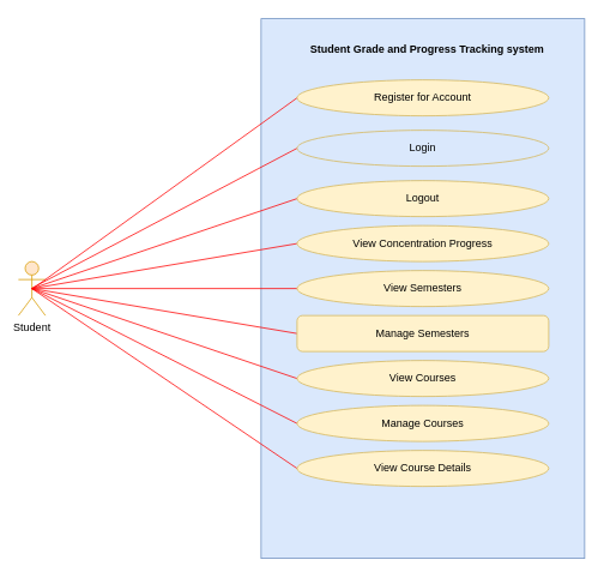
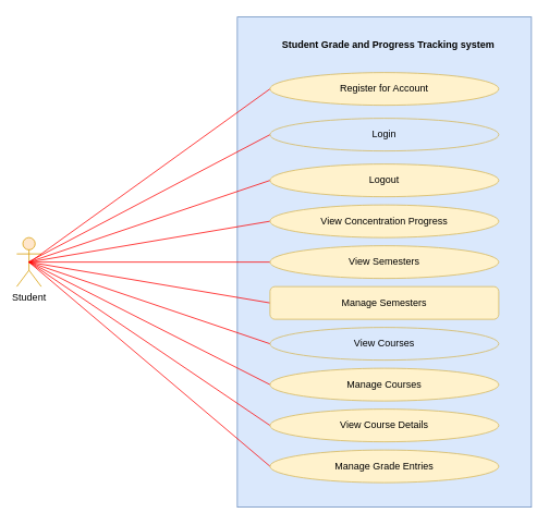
- <mxCell id="18" value="View Courses" style="ellipse;whiteSpace=wrap;html=1;fillColor=#fff2cc;strokeColor=#d6b656;" parent="1" vertex="1"><mxGeometry x="330" y="400" width="280" height="40" as="geometry" /></mxCell>
+ <mxCell id="18" value="View Courses" style="ellipse;whiteSpace=wrap;html=1;fillColor=#dae8fc;strokeColor=#d6b656;" parent="1" vertex="1"><mxGeometry x="330" y="400" width="280" height="40" as="geometry" /></mxCell>
+ <mxCell id="14" value="" style="endArrow=none;html=1;exitX=0.5;exitY=0.5;exitDx=0;exitDy=0;exitPerimeter=0;entryX=0;entryY=0.5;entryDx=0;entryDy=0;fillColor=#f8cecc;strokeColor=#FF0000;" parent="1" source="3" target="21" edge="1"><mxGeometry width="50" height="50" relative="1" as="geometry"><mxPoint x="165" y="100" as="sourcePoint" /><mxPoint x="475.309" y="520.11" as="targetPoint" /></mxGeometry></mxCell>
+ <mxCell id="21" value="Manage Grade Entries" style="ellipse;whiteSpace=wrap;html=1;fillColor=#fff2cc;strokeColor=#d6b656;" parent="1" vertex="1"><mxGeometry x="330" y="550" width="280" height="40" as="geometry" /></mxCell>
